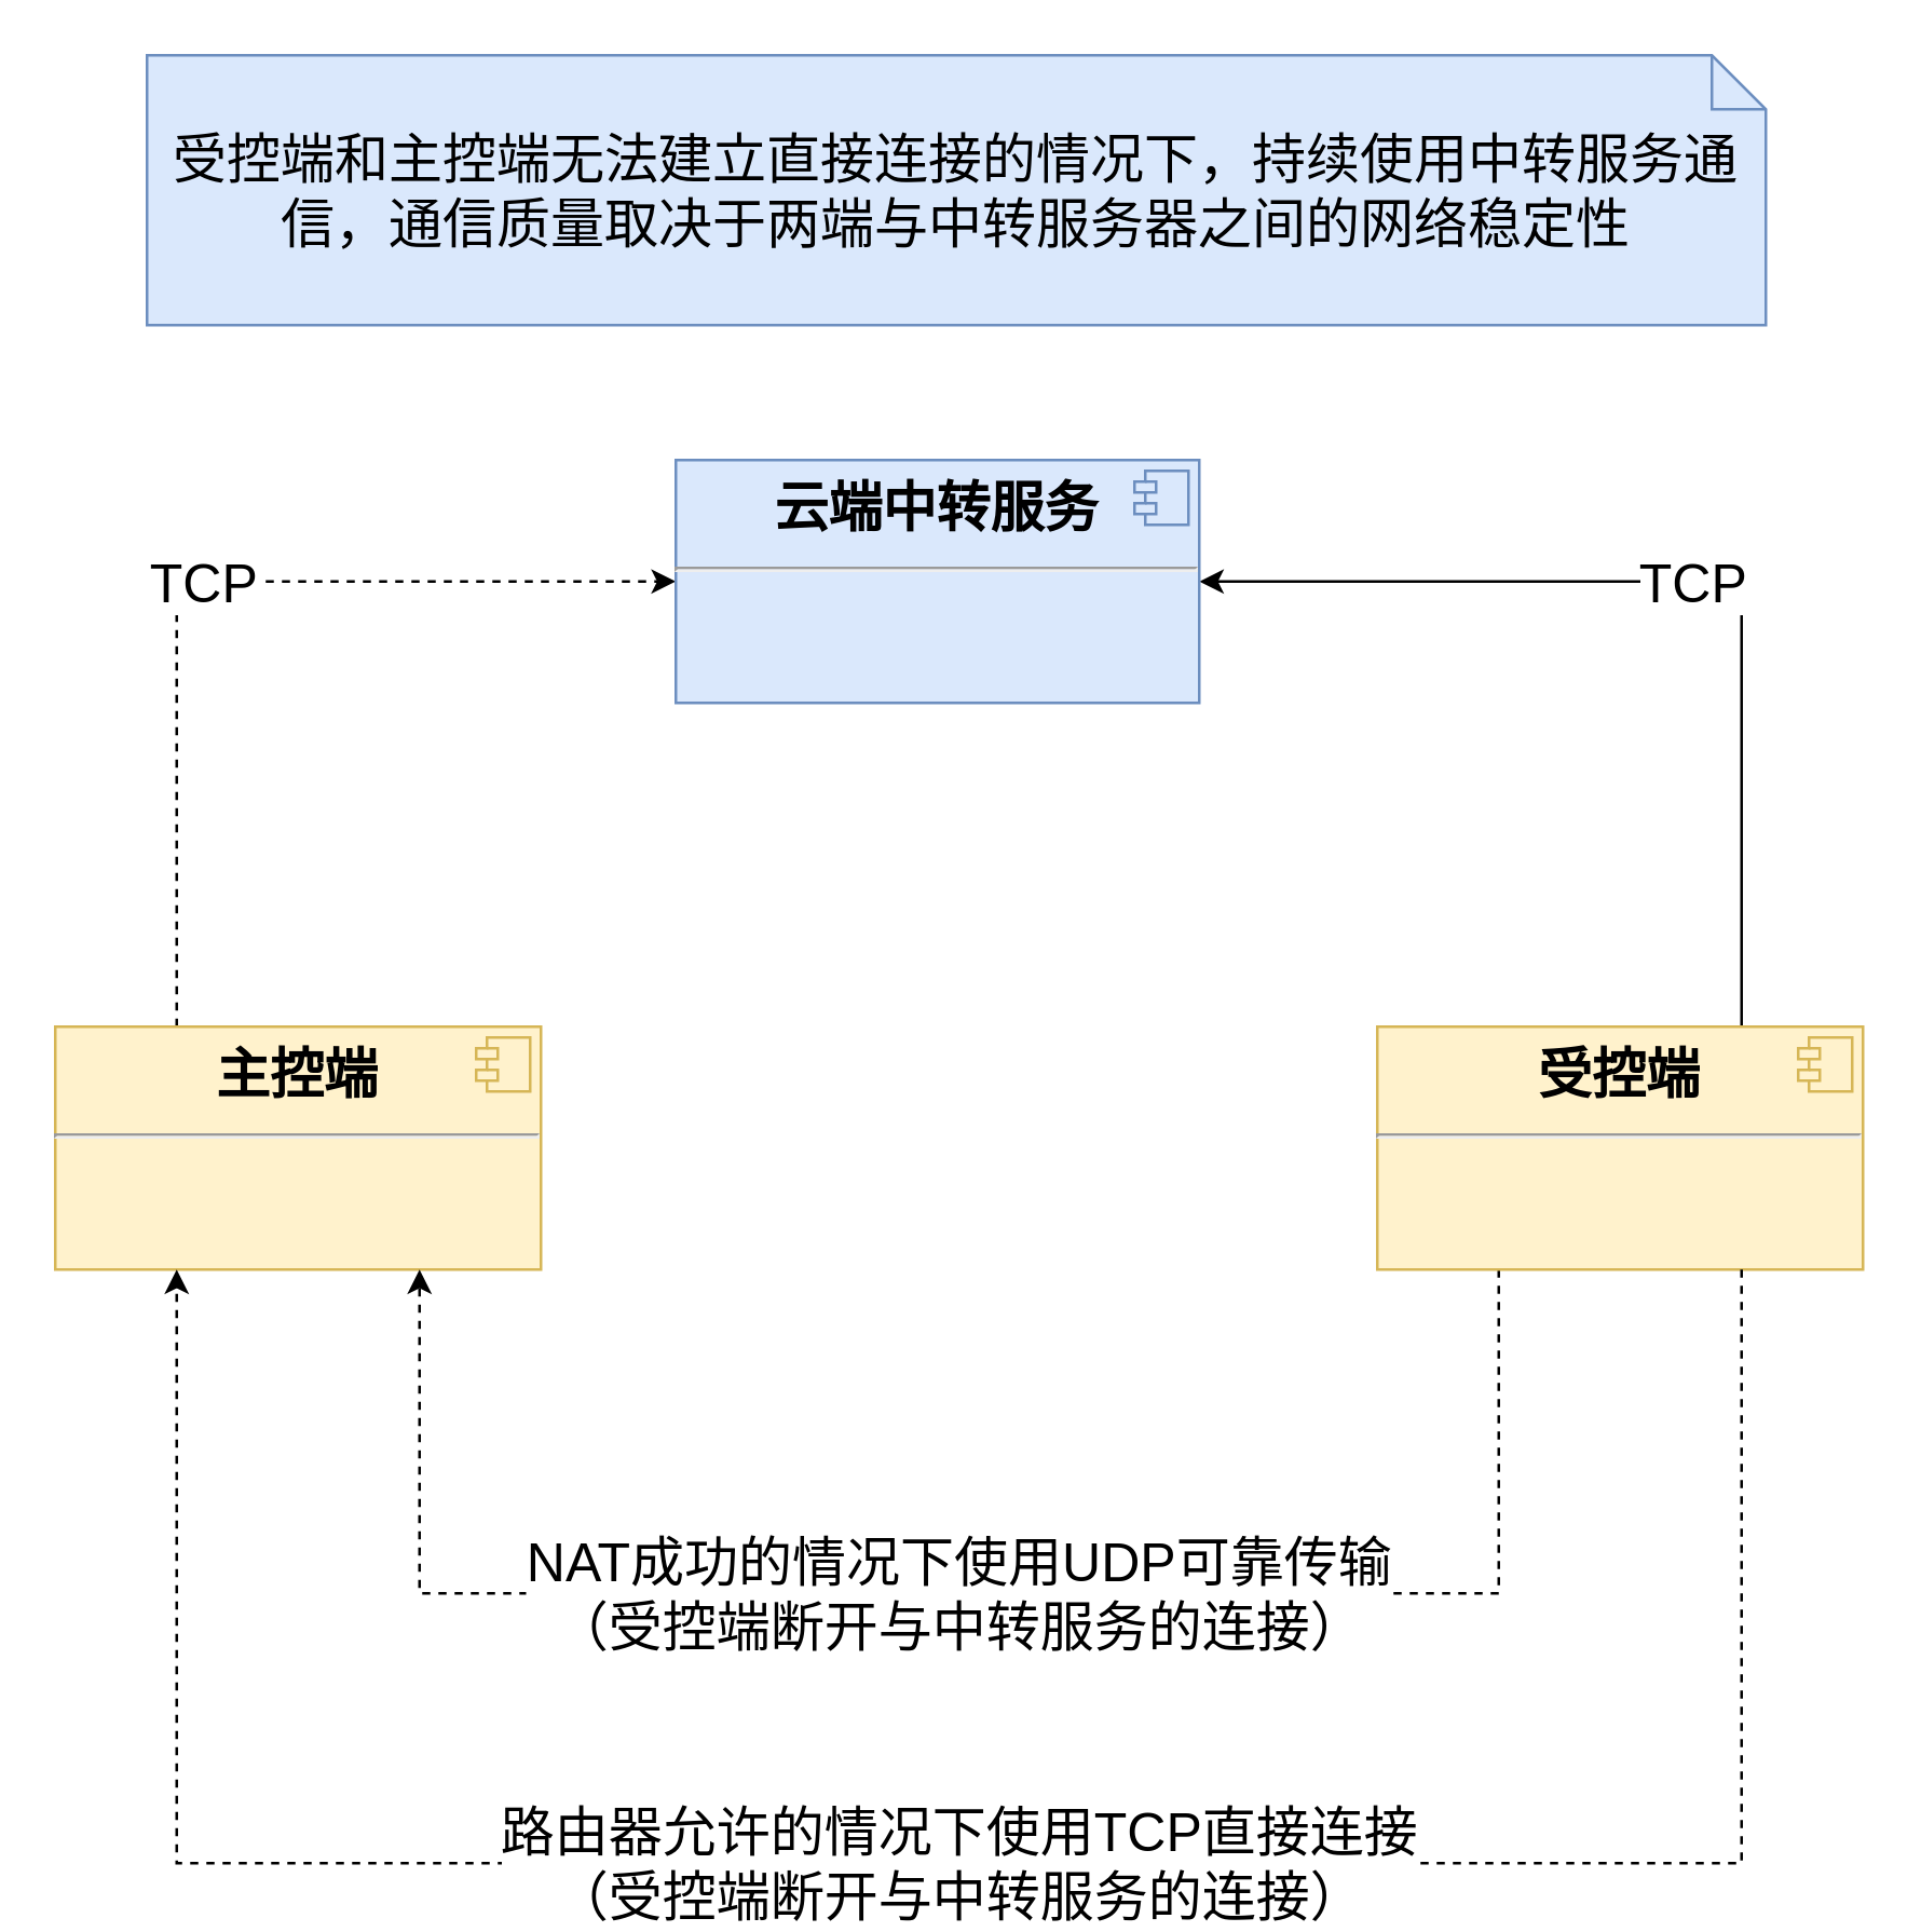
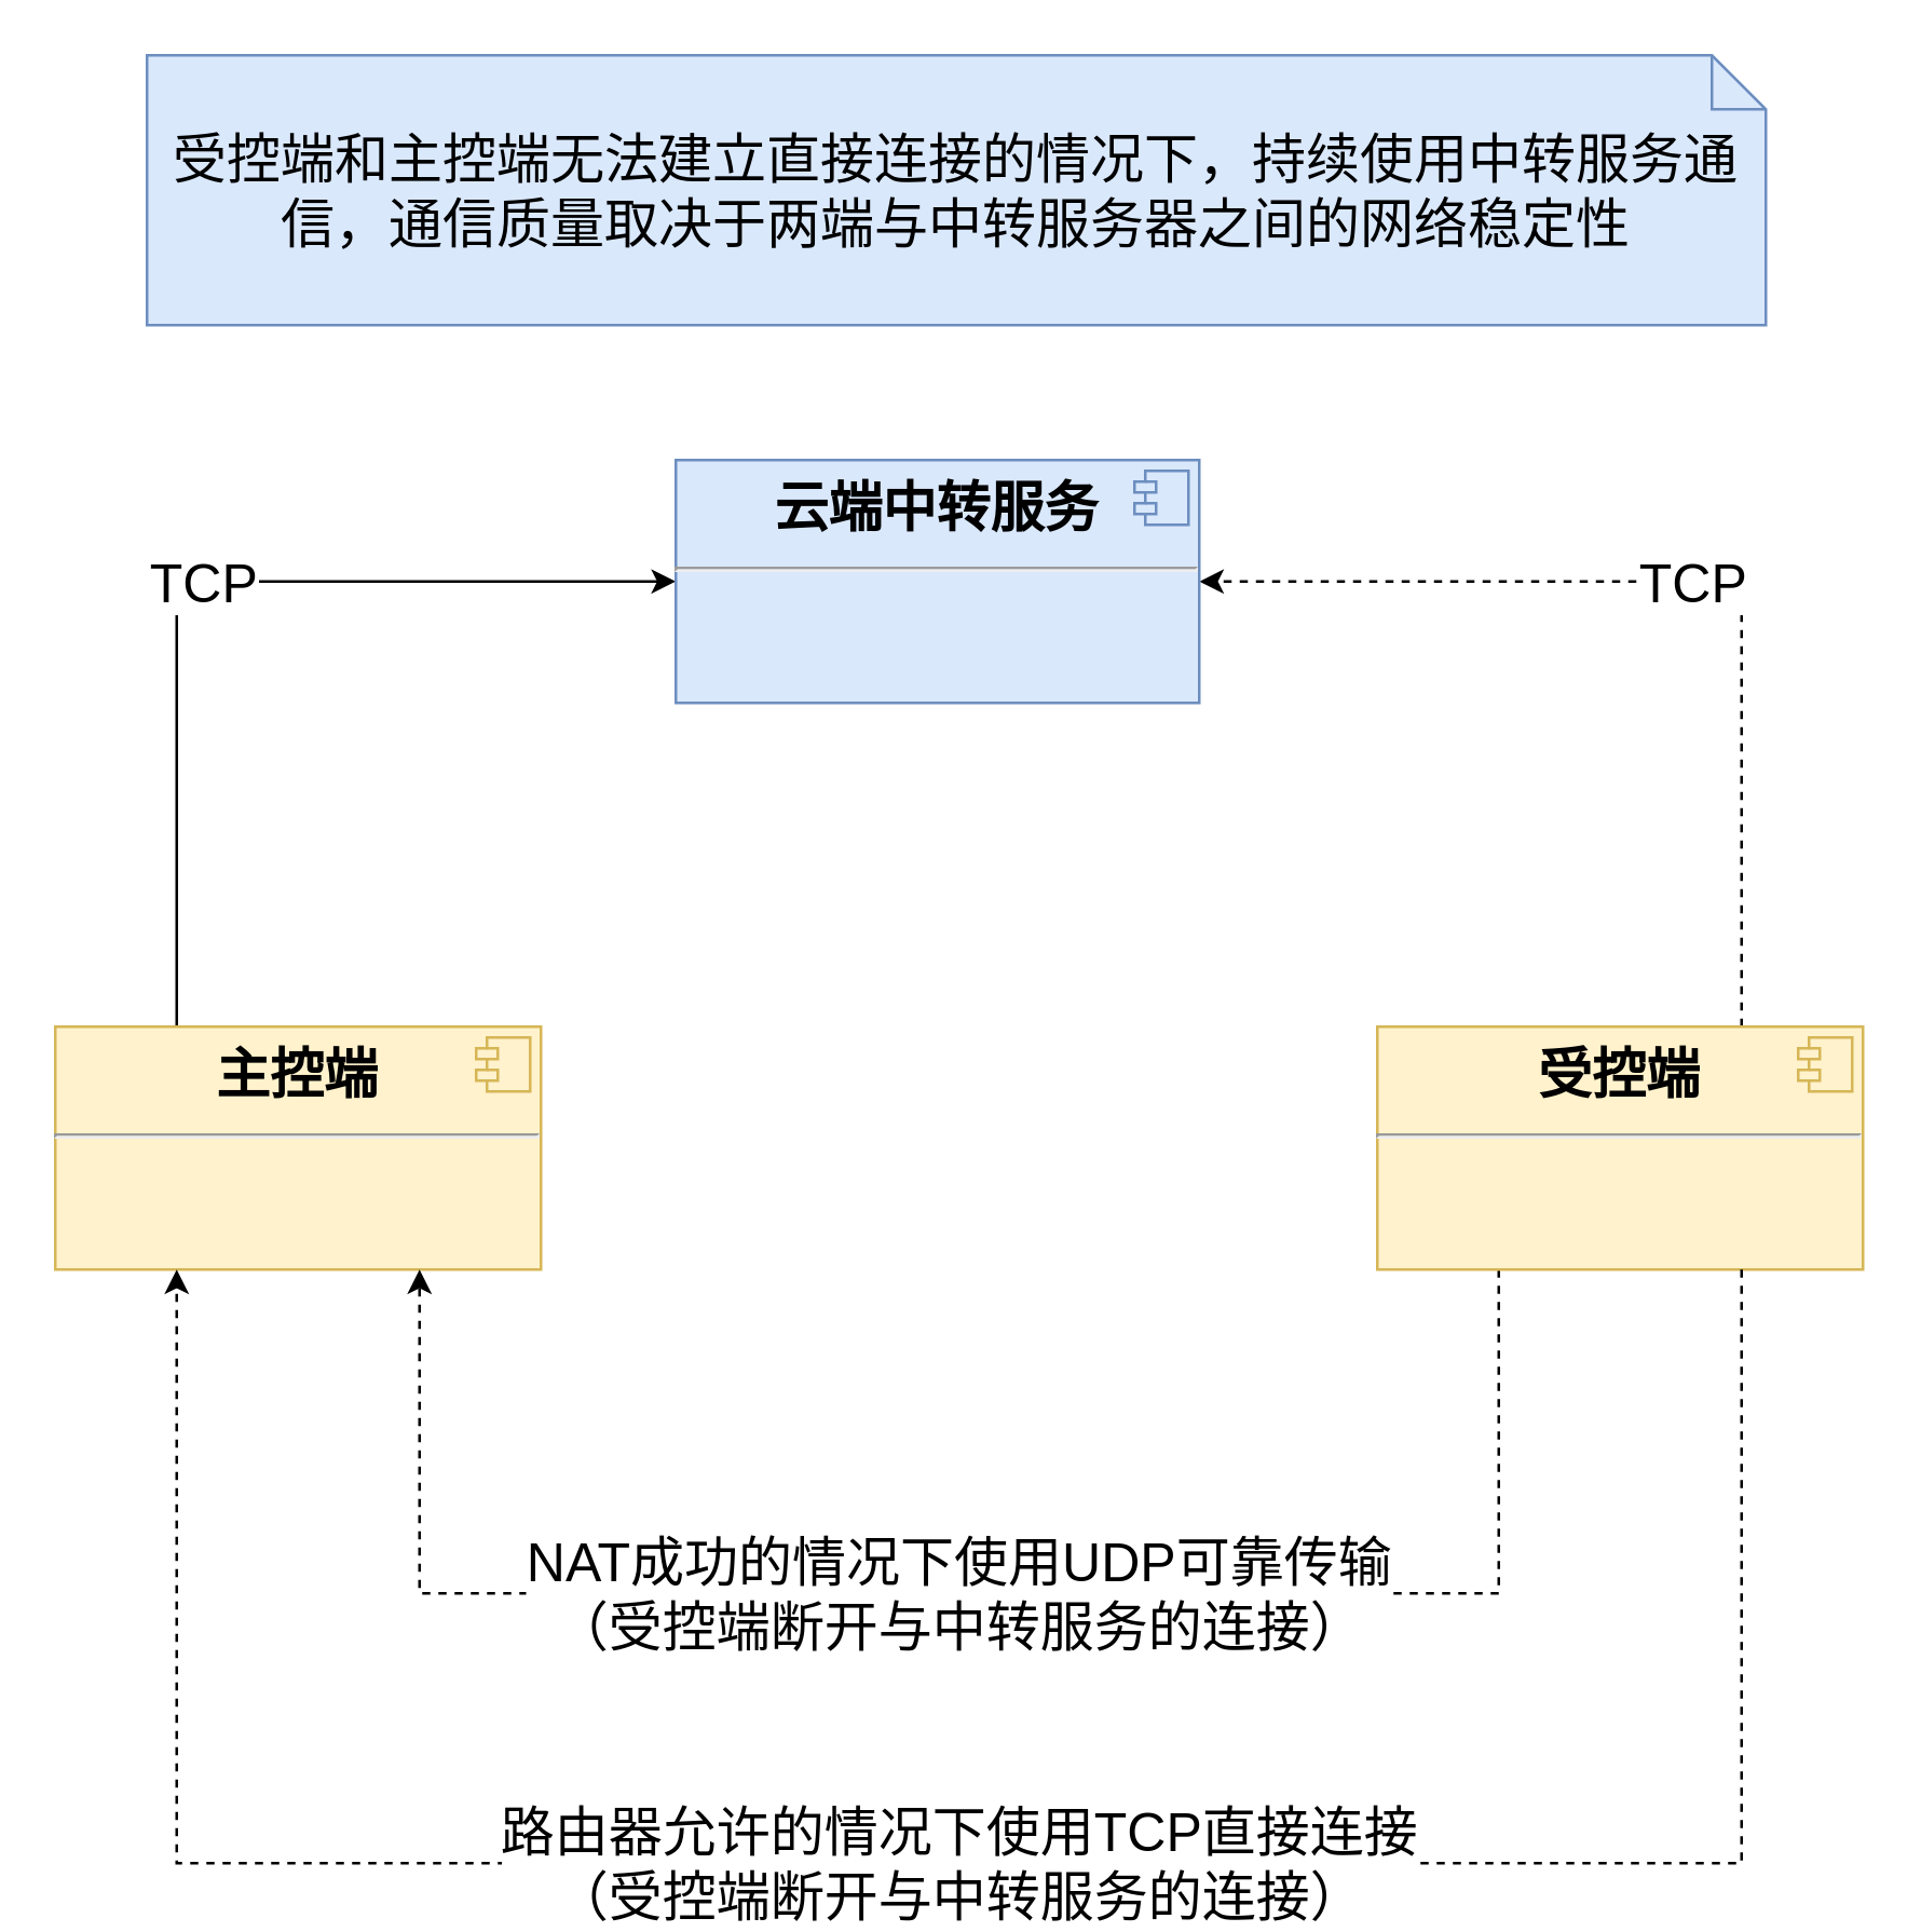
- <mxCell id="5" value="TCP" style="edgeStyle=orthogonalEdgeStyle;rounded=0;orthogonalLoop=1;jettySize=auto;html=1;entryX=1;entryY=0.5;entryDx=0;entryDy=0;exitX=0.75;exitY=0;exitDx=0;exitDy=0;fontSize=20;" parent="1" source="7" target="9" edge="1"><mxGeometry relative="1" as="geometry" /></mxCell>
+ <mxCell id="5" value="TCP" style="edgeStyle=orthogonalEdgeStyle;rounded=0;orthogonalLoop=1;jettySize=auto;html=1;entryX=1;entryY=0.5;entryDx=0;entryDy=0;exitX=0.75;exitY=0;exitDx=0;exitDy=0;fontSize=20;dashed=1;" parent="1" source="7" target="9" edge="1"><mxGeometry relative="1" as="geometry" /></mxCell>
- <mxCell id="2" value="TCP" style="edgeStyle=orthogonalEdgeStyle;rounded=0;orthogonalLoop=1;jettySize=auto;html=1;entryX=0;entryY=0.5;entryDx=0;entryDy=0;exitX=0.25;exitY=0;exitDx=0;exitDy=0;fontSize=20;dashed=1;" parent="1" source="3" target="9" edge="1"><mxGeometry relative="1" as="geometry"><Array as="points"><mxPoint x="65" y="215" /></Array></mxGeometry></mxCell>
+ <mxCell id="2" value="TCP" style="edgeStyle=orthogonalEdgeStyle;rounded=0;orthogonalLoop=1;jettySize=auto;html=1;entryX=0;entryY=0.5;entryDx=0;entryDy=0;exitX=0.25;exitY=0;exitDx=0;exitDy=0;fontSize=20;" parent="1" source="3" target="9" edge="1"><mxGeometry relative="1" as="geometry"><Array as="points"><mxPoint x="65" y="215" /></Array></mxGeometry></mxCell>
